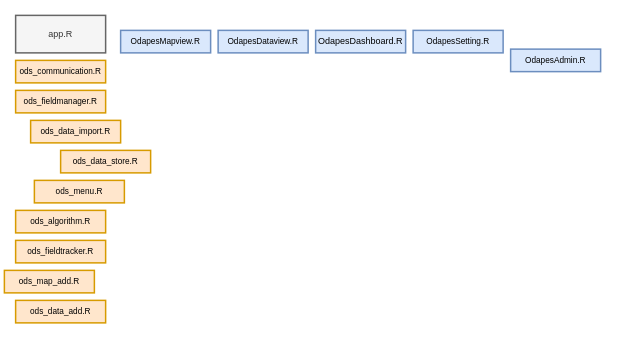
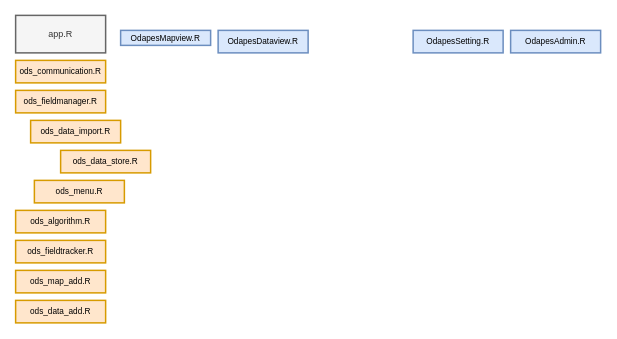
- <mxCell id="4" value="&lt;font style=&quot;font-size: 11px;&quot;&gt;OdapesMapview.R&lt;/font&gt;" style="text;html=1;strokeColor=#6c8ebf;fillColor=#dae8fc;align=center;verticalAlign=middle;whiteSpace=wrap;rounded=0;strokeWidth=2;" vertex="1" parent="1"><mxGeometry x="160" y="40" width="120" height="30" as="geometry" /></mxCell>
+ <mxCell id="4" value="&lt;font style=&quot;font-size: 11px;&quot;&gt;OdapesMapview.R&lt;/font&gt;" style="text;html=1;strokeColor=#6c8ebf;fillColor=#dae8fc;align=center;verticalAlign=middle;whiteSpace=wrap;rounded=0;strokeWidth=2;" vertex="1" parent="1"><mxGeometry x="160" y="40" width="120" height="20" as="geometry" /></mxCell>
- <mxCell id="6" value="OdapesDashboard.R" style="text;html=1;strokeColor=#6c8ebf;fillColor=#dae8fc;align=center;verticalAlign=middle;whiteSpace=wrap;rounded=0;strokeWidth=2;" vertex="1" parent="1"><mxGeometry x="420" y="40" width="120" height="30" as="geometry" /></mxCell>
- <mxCell id="7" value="&lt;font style=&quot;font-size: 11px;&quot;&gt;OdapesAdmin.R&lt;/font&gt;" style="text;html=1;strokeColor=#6c8ebf;fillColor=#dae8fc;align=center;verticalAlign=middle;whiteSpace=wrap;rounded=0;strokeWidth=2;" vertex="1" parent="1"><mxGeometry x="680" y="65" width="120" height="30" as="geometry" /></mxCell>
+ <mxCell id="7" value="&lt;font style=&quot;font-size: 11px;&quot;&gt;OdapesAdmin.R&lt;/font&gt;" style="text;html=1;strokeColor=#6c8ebf;fillColor=#dae8fc;align=center;verticalAlign=middle;whiteSpace=wrap;rounded=0;strokeWidth=2;" vertex="1" parent="1"><mxGeometry x="680" y="40" width="120" height="30" as="geometry" /></mxCell>
- <mxCell id="15" value="&lt;font style=&quot;font-size: 11px;&quot;&gt;ods_map_add.R&lt;/font&gt;" style="text;html=1;strokeColor=#d79b00;fillColor=#ffe6cc;align=center;verticalAlign=middle;whiteSpace=wrap;rounded=0;strokeWidth=2;" vertex="1" parent="1"><mxGeometry x="5" y="360" width="120" height="30" as="geometry" /></mxCell>
+ <mxCell id="15" value="&lt;font style=&quot;font-size: 11px;&quot;&gt;ods_map_add.R&lt;/font&gt;" style="text;html=1;strokeColor=#d79b00;fillColor=#ffe6cc;align=center;verticalAlign=middle;whiteSpace=wrap;rounded=0;strokeWidth=2;" vertex="1" parent="1"><mxGeometry x="20" y="360" width="120" height="30" as="geometry" /></mxCell>
